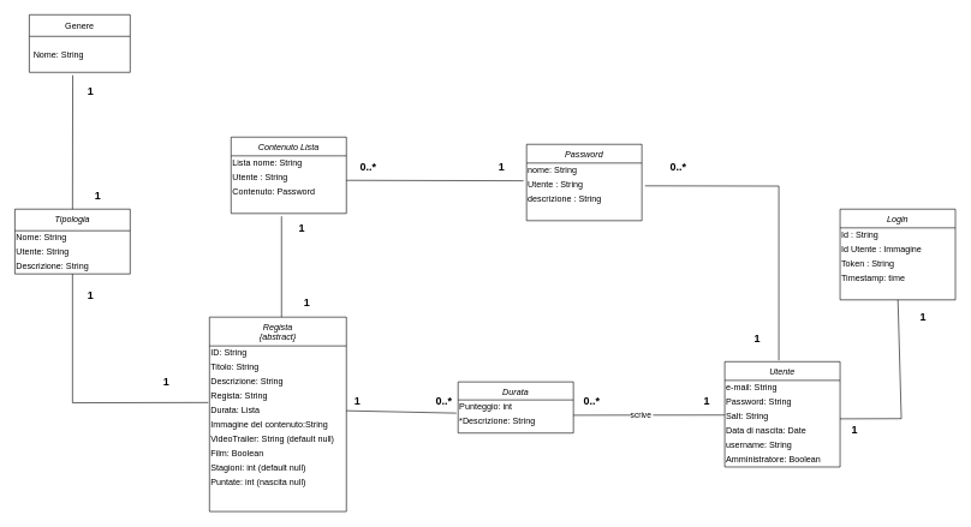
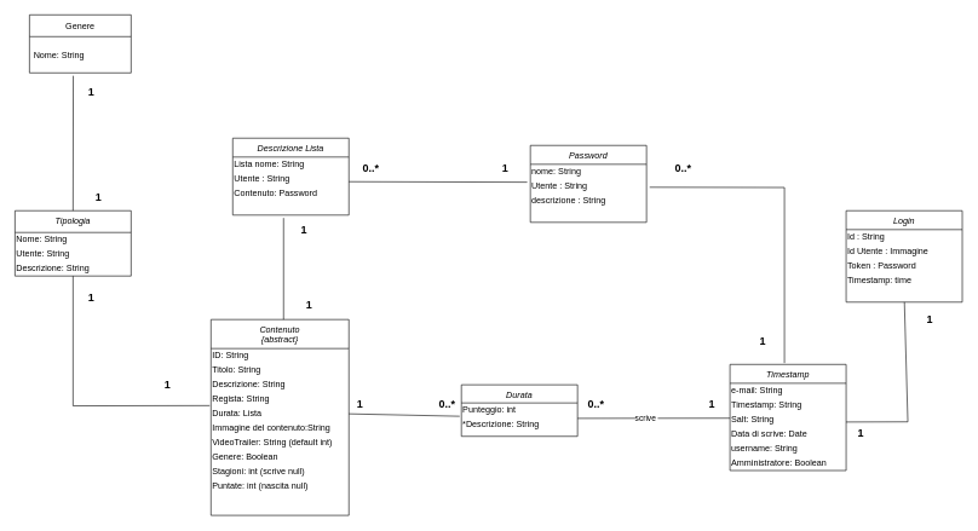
- <mxCell id="31" value="Contenuto Lista" style="swimlane;fontStyle=2;align=center;verticalAlign=top;childLayout=stackLayout;horizontal=1;startSize=26;horizontalStack=0;resizeParent=1;resizeLast=0;collapsible=1;marginBottom=0;rounded=0;shadow=0;strokeWidth=1;" parent="1" vertex="1"><mxGeometry x="320" y="190" width="160" height="106" as="geometry"><mxRectangle x="230" y="140" width="160" height="26" as="alternateBounds" /></mxGeometry></mxCell>
+ <mxCell id="31" value="Descrizione Lista" style="swimlane;fontStyle=2;align=center;verticalAlign=top;childLayout=stackLayout;horizontal=1;startSize=26;horizontalStack=0;resizeParent=1;resizeLast=0;collapsible=1;marginBottom=0;rounded=0;shadow=0;strokeWidth=1;" parent="1" vertex="1"><mxGeometry x="320" y="190" width="160" height="106" as="geometry"><mxRectangle x="230" y="140" width="160" height="26" as="alternateBounds" /></mxGeometry></mxCell>
- <mxCell id="63" value="Token : String" style="text;html=1;align=left;verticalAlign=middle;resizable=0;points=[];autosize=1;strokeColor=none;fillColor=none;" vertex="1" parent="60"><mxGeometry y="66" width="160" height="20" as="geometry" /></mxCell>
+ <mxCell id="63" value="Token : Password" style="text;html=1;align=left;verticalAlign=middle;resizable=0;points=[];autosize=1;strokeColor=none;fillColor=none;" vertex="1" parent="60"><mxGeometry y="66" width="160" height="20" as="geometry" /></mxCell>
- <mxCell id="6" value="Regista&#10;{abstract}&#10;" style="swimlane;fontStyle=2;align=center;verticalAlign=top;childLayout=stackLayout;horizontal=1;startSize=40;horizontalStack=0;resizeParent=1;resizeLast=0;collapsible=1;marginBottom=0;rounded=0;shadow=0;strokeWidth=1;" parent="1" vertex="1"><mxGeometry x="290" y="440" width="190" height="270" as="geometry"><mxRectangle x="230" y="140" width="160" height="26" as="alternateBounds" /></mxGeometry></mxCell>
+ <mxCell id="6" value="Contenuto&#10;{abstract}&#10;" style="swimlane;fontStyle=2;align=center;verticalAlign=top;childLayout=stackLayout;horizontal=1;startSize=40;horizontalStack=0;resizeParent=1;resizeLast=0;collapsible=1;marginBottom=0;rounded=0;shadow=0;strokeWidth=1;" parent="1" vertex="1"><mxGeometry x="290" y="440" width="190" height="270" as="geometry"><mxRectangle x="230" y="140" width="160" height="26" as="alternateBounds" /></mxGeometry></mxCell>
- <mxCell id="17" value="Utente" style="swimlane;fontStyle=2;align=center;verticalAlign=top;childLayout=stackLayout;horizontal=1;startSize=26;horizontalStack=0;resizeParent=1;resizeLast=0;collapsible=1;marginBottom=0;rounded=0;shadow=0;strokeWidth=1;" parent="1" vertex="1"><mxGeometry x="1005" y="501.88" width="160" height="146.25" as="geometry"><mxRectangle x="230" y="140" width="160" height="26" as="alternateBounds" /></mxGeometry></mxCell>
+ <mxCell id="17" value="Timestamp" style="swimlane;fontStyle=2;align=center;verticalAlign=top;childLayout=stackLayout;horizontal=1;startSize=26;horizontalStack=0;resizeParent=1;resizeLast=0;collapsible=1;marginBottom=0;rounded=0;shadow=0;strokeWidth=1;" parent="1" vertex="1"><mxGeometry x="1005" y="501.88" width="160" height="146.25" as="geometry"><mxRectangle x="230" y="140" width="160" height="26" as="alternateBounds" /></mxGeometry></mxCell>
- <mxCell id="19" value="&lt;div align=&quot;left&quot;&gt;Password: String&lt;br&gt;&lt;/div&gt;" style="text;html=1;align=left;verticalAlign=middle;resizable=0;points=[];autosize=1;strokeColor=none;fillColor=none;" parent="17" vertex="1"><mxGeometry y="46" width="160" height="20" as="geometry" /></mxCell>
+ <mxCell id="19" value="&lt;div align=&quot;left&quot;&gt;Timestamp: String&lt;br&gt;&lt;/div&gt;" style="text;html=1;align=left;verticalAlign=middle;resizable=0;points=[];autosize=1;strokeColor=none;fillColor=none;" parent="17" vertex="1"><mxGeometry y="46" width="160" height="20" as="geometry" /></mxCell>
- <mxCell id="21" value="&lt;div align=&quot;left&quot;&gt;Data di nascita: Date&lt;/div&gt;" style="text;html=1;align=left;verticalAlign=middle;resizable=0;points=[];autosize=1;strokeColor=none;fillColor=none;" parent="17" vertex="1"><mxGeometry y="86" width="160" height="20" as="geometry" /></mxCell>
+ <mxCell id="21" value="&lt;div align=&quot;left&quot;&gt;Data di scrive: Date&lt;/div&gt;" style="text;html=1;align=left;verticalAlign=middle;resizable=0;points=[];autosize=1;strokeColor=none;fillColor=none;" parent="17" vertex="1"><mxGeometry y="86" width="160" height="20" as="geometry" /></mxCell>
- <mxCell id="13" value="VideoTrailer: String (default null)" style="text;html=1;align=left;verticalAlign=middle;resizable=0;points=[];autosize=1;strokeColor=none;fillColor=none;" parent="6" vertex="1"><mxGeometry y="160" width="190" height="20" as="geometry" /></mxCell>
+ <mxCell id="13" value="VideoTrailer: String (default int)" style="text;html=1;align=left;verticalAlign=middle;resizable=0;points=[];autosize=1;strokeColor=none;fillColor=none;" parent="6" vertex="1"><mxGeometry y="160" width="190" height="20" as="geometry" /></mxCell>
- <mxCell id="14" value="Film: Boolean&amp;nbsp;" style="text;html=1;align=left;verticalAlign=middle;resizable=0;points=[];autosize=1;strokeColor=none;fillColor=none;" parent="6" vertex="1"><mxGeometry y="180" width="190" height="20" as="geometry" /></mxCell>
+ <mxCell id="14" value="Genere: Boolean&amp;nbsp;" style="text;html=1;align=left;verticalAlign=middle;resizable=0;points=[];autosize=1;strokeColor=none;fillColor=none;" parent="6" vertex="1"><mxGeometry y="180" width="190" height="20" as="geometry" /></mxCell>
- <mxCell id="15" value="Stagioni: int (default null)" style="text;html=1;align=left;verticalAlign=middle;resizable=0;points=[];autosize=1;strokeColor=none;fillColor=none;" parent="6" vertex="1"><mxGeometry y="200" width="190" height="20" as="geometry" /></mxCell>
+ <mxCell id="15" value="Stagioni: int (scrive null)" style="text;html=1;align=left;verticalAlign=middle;resizable=0;points=[];autosize=1;strokeColor=none;fillColor=none;" parent="6" vertex="1"><mxGeometry y="200" width="190" height="20" as="geometry" /></mxCell>
